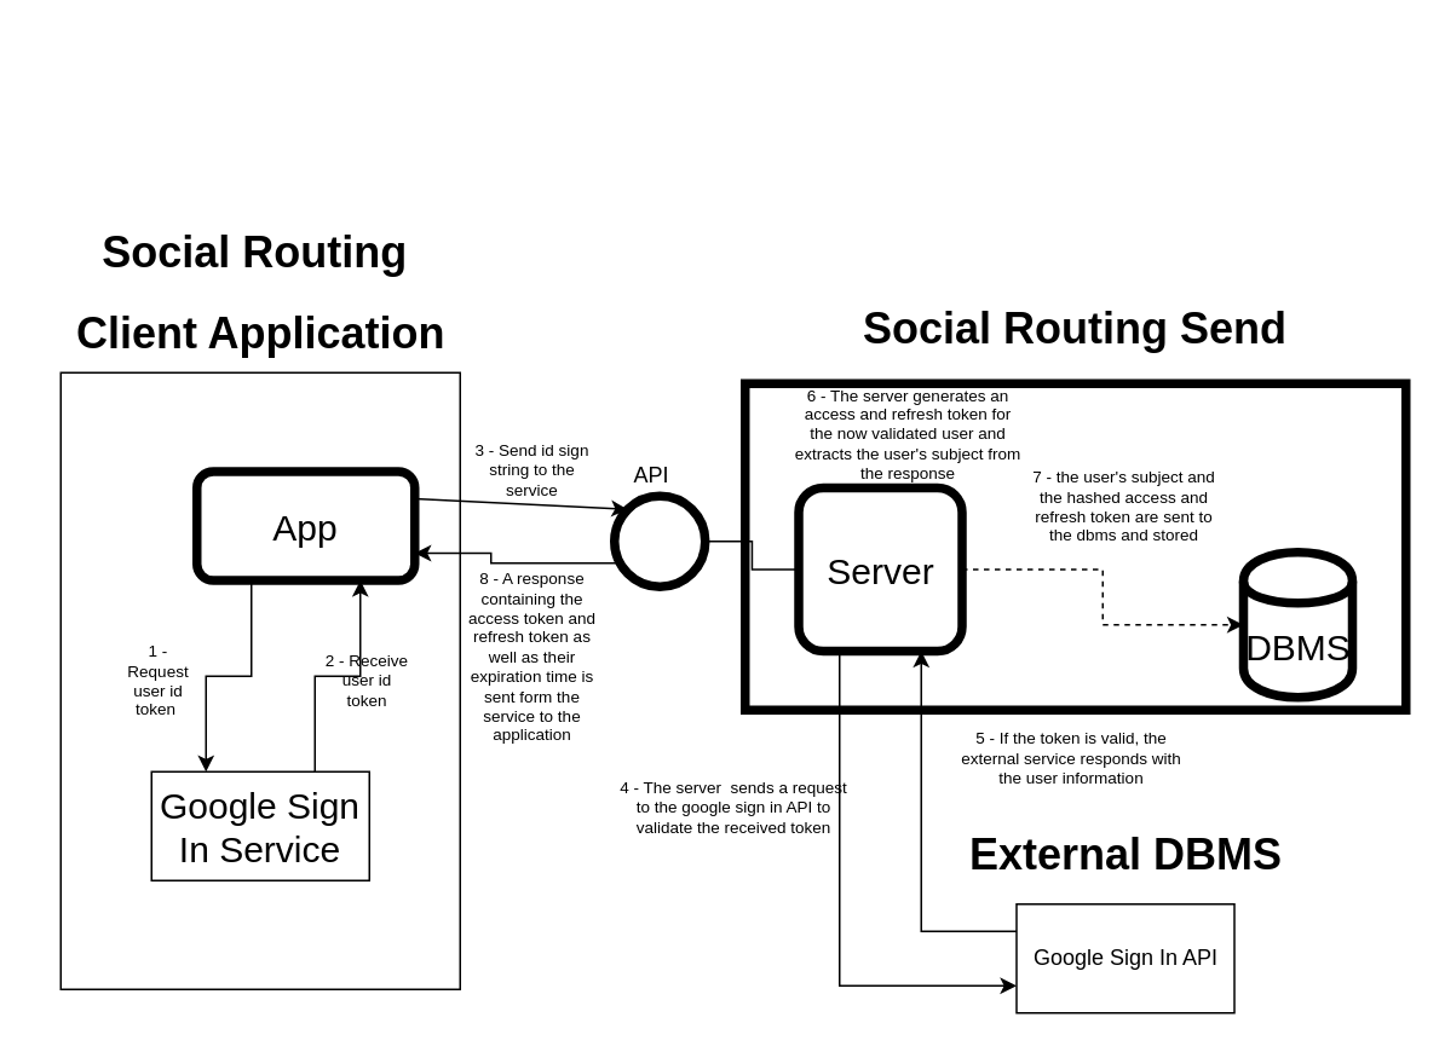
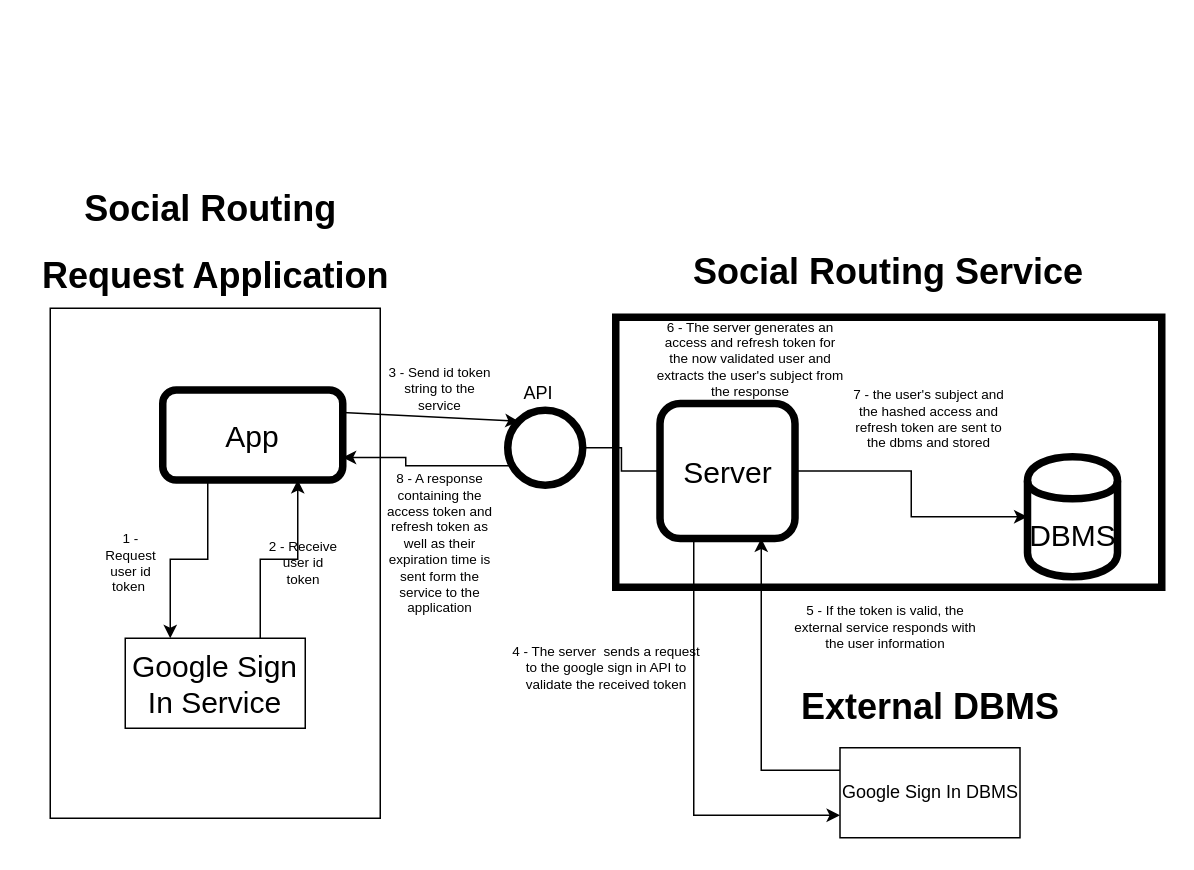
- <mxCell id="13" value="&lt;h1&gt;&lt;font style=&quot;font-size: 24px&quot;&gt;Social Routing&amp;nbsp;&lt;/font&gt;&lt;/h1&gt;&lt;h1&gt;&lt;font style=&quot;font-size: 24px&quot;&gt;Client Application&lt;/font&gt;&lt;/h1&gt;" style="text;html=1;strokeColor=none;fillColor=none;spacing=5;spacingTop=-20;whiteSpace=wrap;overflow=hidden;rounded=0;align=center;" parent="10" vertex="1"><mxGeometry y="99" width="245" height="120" as="geometry" /></mxCell>
+ <mxCell id="13" value="&lt;h1&gt;&lt;font style=&quot;font-size: 24px&quot;&gt;Social Routing&amp;nbsp;&lt;/font&gt;&lt;/h1&gt;&lt;h1&gt;&lt;font style=&quot;font-size: 24px&quot;&gt;Request Application&lt;/font&gt;&lt;/h1&gt;" style="text;html=1;strokeColor=none;fillColor=none;spacing=5;spacingTop=-20;whiteSpace=wrap;overflow=hidden;rounded=0;align=center;" parent="10" vertex="1"><mxGeometry y="99" width="245" height="120" as="geometry" /></mxCell>
- <mxCell id="21" value="&lt;h1&gt;Social Routing Send&lt;/h1&gt;" style="text;html=1;strokeColor=none;fillColor=none;spacing=5;spacingTop=-20;whiteSpace=wrap;overflow=hidden;rounded=0;align=center;" parent="1" vertex="1"><mxGeometry x="446" y="161" width="292" height="50" as="geometry" /></mxCell>
+ <mxCell id="21" value="&lt;h1&gt;Social Routing Service&lt;/h1&gt;" style="text;html=1;strokeColor=none;fillColor=none;spacing=5;spacingTop=-20;whiteSpace=wrap;overflow=hidden;rounded=0;align=center;" parent="1" vertex="1"><mxGeometry x="446" y="161" width="292" height="50" as="geometry" /></mxCell>
- <mxCell id="26" value="3 - Send id sign string to the service" style="text;html=1;strokeColor=none;fillColor=none;align=center;verticalAlign=middle;whiteSpace=wrap;rounded=0;fontSize=9;" parent="1" vertex="1"><mxGeometry x="253" y="251.5" width="80" height="15" as="geometry" /></mxCell>
+ <mxCell id="26" value="3 - Send id token string to the service" style="text;html=1;strokeColor=none;fillColor=none;align=center;verticalAlign=middle;whiteSpace=wrap;rounded=0;fontSize=9;" parent="1" vertex="1"><mxGeometry x="253" y="251.5" width="80" height="15" as="geometry" /></mxCell>
- <mxCell id="6" style="edgeStyle=orthogonalEdgeStyle;rounded=0;orthogonalLoop=1;jettySize=auto;html=1;entryX=0;entryY=0.5;entryDx=0;entryDy=0;endArrow=classic;endFill=1;fontSize=4;exitX=1;exitY=0.5;exitDx=0;exitDy=0;dashed=1;" parent="2" source="4" target="5" edge="1"><mxGeometry relative="1" as="geometry" /></mxCell>
+ <mxCell id="6" style="edgeStyle=orthogonalEdgeStyle;rounded=0;orthogonalLoop=1;jettySize=auto;html=1;entryX=0;entryY=0.5;entryDx=0;entryDy=0;endArrow=classic;endFill=1;fontSize=4;exitX=1;exitY=0.5;exitDx=0;exitDy=0;" parent="2" source="4" target="5" edge="1"><mxGeometry relative="1" as="geometry" /></mxCell>
- <mxCell id="18" value="Google Sign In API" style="rounded=0;whiteSpace=wrap;html=1;" parent="1" vertex="1"><mxGeometry x="559.5" y="498" width="120" height="60" as="geometry" /></mxCell>
+ <mxCell id="18" value="Google Sign In DBMS" style="rounded=0;whiteSpace=wrap;html=1;" parent="1" vertex="1"><mxGeometry x="559.5" y="498" width="120" height="60" as="geometry" /></mxCell>
